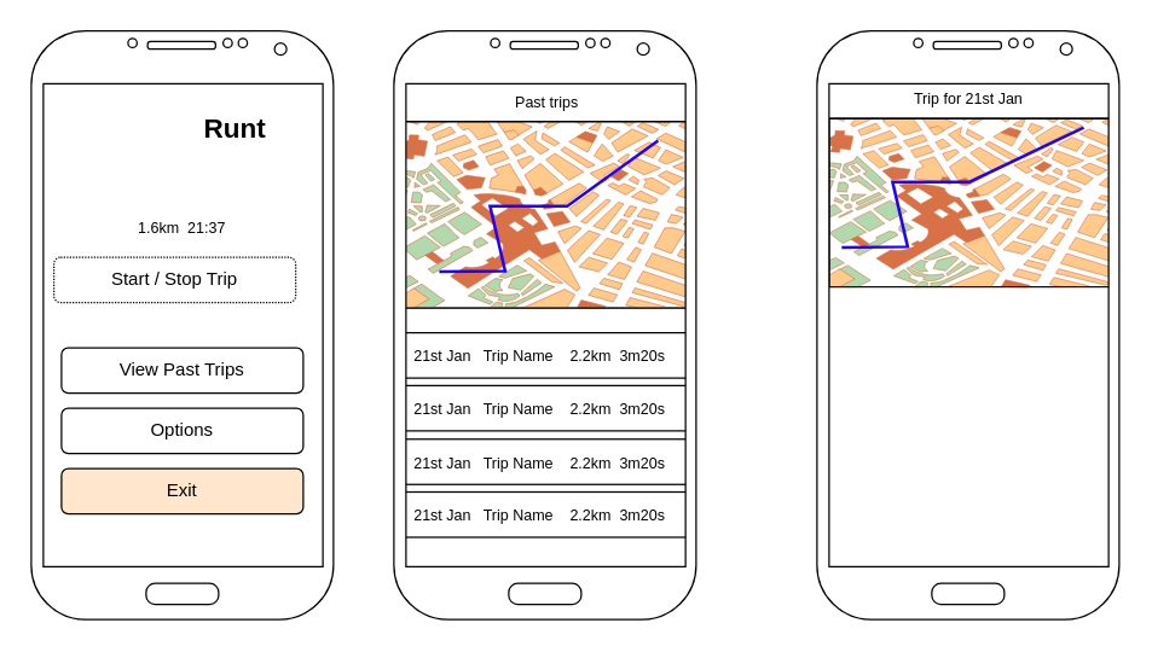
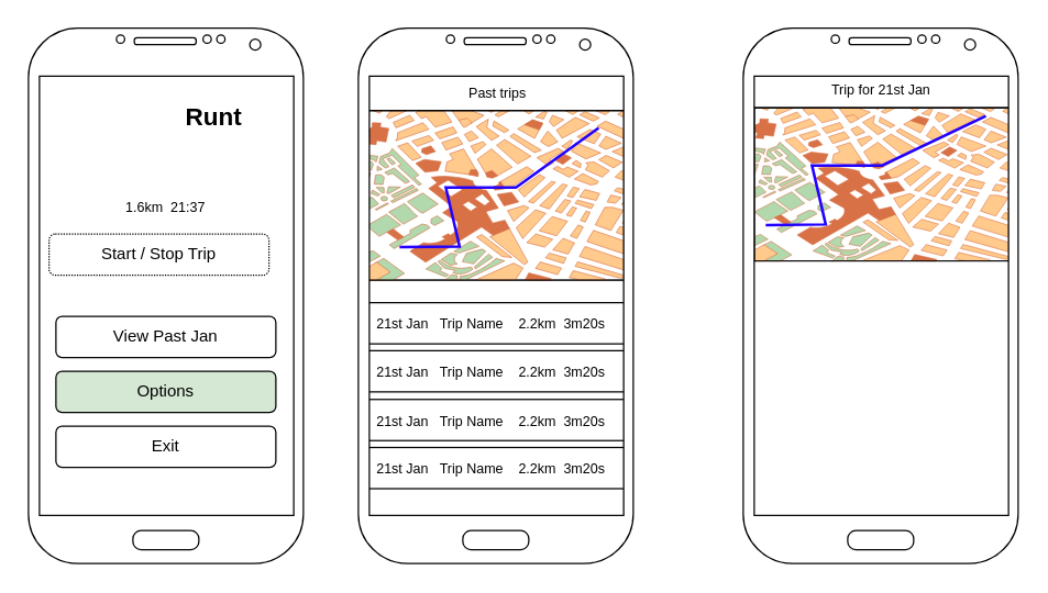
- <mxCell id="12" value="View Past Trips" style="rounded=1;whiteSpace=wrap;html=1;strokeColor=#030303;" vertex="1" parent="1"><mxGeometry x="40" y="230" width="160" height="30" as="geometry" /></mxCell>
+ <mxCell id="12" value="View Past Jan" style="rounded=1;whiteSpace=wrap;html=1;strokeColor=#030303;" vertex="1" parent="1"><mxGeometry x="40" y="230" width="160" height="30" as="geometry" /></mxCell>
- <mxCell id="13" value="Options" style="rounded=1;whiteSpace=wrap;html=1;strokeColor=#030303;" vertex="1" parent="1"><mxGeometry x="40" y="270" width="160" height="30" as="geometry" /></mxCell>
+ <mxCell id="13" value="Options" style="rounded=1;whiteSpace=wrap;html=1;strokeColor=#030303;fillColor=#d5e8d4;" vertex="1" parent="1"><mxGeometry x="40" y="270" width="160" height="30" as="geometry" /></mxCell>
- <mxCell id="14" value="Exit" style="rounded=1;whiteSpace=wrap;html=1;strokeColor=#030303;fillColor=#ffe6cc;" vertex="1" parent="1"><mxGeometry x="40" y="310" width="160" height="30" as="geometry" /></mxCell>
+ <mxCell id="14" value="Exit" style="rounded=1;whiteSpace=wrap;html=1;strokeColor=#030303;" vertex="1" parent="1"><mxGeometry x="40" y="310" width="160" height="30" as="geometry" /></mxCell>
